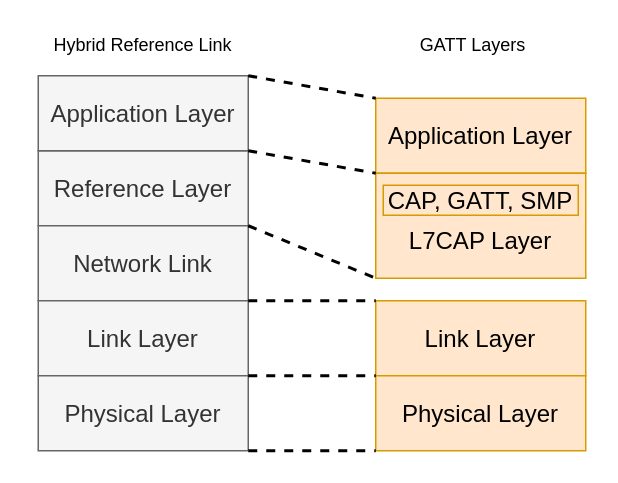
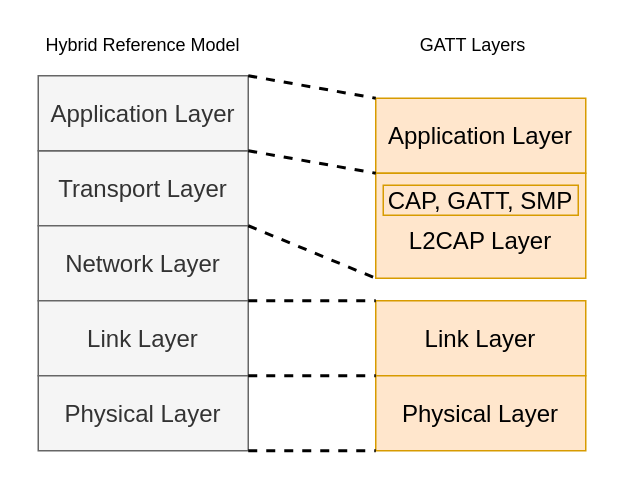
- <mxCell id="11" value="Hybrid Reference Link" style="text;html=1;strokeColor=none;fillColor=none;align=center;verticalAlign=middle;whiteSpace=wrap;rounded=0;" vertex="1" parent="1"><mxGeometry x="20" y="20" width="150" height="20" as="geometry" /></mxCell>
+ <mxCell id="11" value="Hybrid Reference Model" style="text;html=1;strokeColor=none;fillColor=none;align=center;verticalAlign=middle;whiteSpace=wrap;rounded=0;" vertex="1" parent="1"><mxGeometry x="20" y="20" width="150" height="20" as="geometry" /></mxCell>
- <mxCell id="6" value="&lt;span style=&quot;font-size: 16px&quot;&gt;Reference Layer&lt;/span&gt;" style="rounded=0;whiteSpace=wrap;html=1;fillColor=#f5f5f5;strokeColor=#666666;fontColor=#333333;" vertex="1" parent="1"><mxGeometry x="25" y="100" width="140" height="50" as="geometry" /></mxCell>
+ <mxCell id="6" value="&lt;span style=&quot;font-size: 16px&quot;&gt;Transport Layer&lt;/span&gt;" style="rounded=0;whiteSpace=wrap;html=1;fillColor=#f5f5f5;strokeColor=#666666;fontColor=#333333;" vertex="1" parent="1"><mxGeometry x="25" y="100" width="140" height="50" as="geometry" /></mxCell>
- <mxCell id="3" value="&lt;span style=&quot;font-size: 16px&quot;&gt;&lt;br&gt;L7CAP Layer&lt;/span&gt;" style="rounded=0;whiteSpace=wrap;html=1;fillColor=#ffe6cc;strokeColor=#d79b00;" parent="1" vertex="1"><mxGeometry x="250" y="115" width="140" height="70" as="geometry" /></mxCell>
+ <mxCell id="3" value="&lt;span style=&quot;font-size: 16px&quot;&gt;&lt;br&gt;L2CAP Layer&lt;/span&gt;" style="rounded=0;whiteSpace=wrap;html=1;fillColor=#ffe6cc;strokeColor=#d79b00;" parent="1" vertex="1"><mxGeometry x="250" y="115" width="140" height="70" as="geometry" /></mxCell>
- <mxCell id="7" value="&lt;span style=&quot;font-size: 16px&quot;&gt;Network Link&lt;/span&gt;" style="rounded=0;whiteSpace=wrap;html=1;fillColor=#f5f5f5;strokeColor=#666666;fontColor=#333333;" vertex="1" parent="1"><mxGeometry x="25" y="150" width="140" height="50" as="geometry" /></mxCell>
+ <mxCell id="7" value="&lt;span style=&quot;font-size: 16px&quot;&gt;Network Layer&lt;/span&gt;" style="rounded=0;whiteSpace=wrap;html=1;fillColor=#f5f5f5;strokeColor=#666666;fontColor=#333333;" vertex="1" parent="1"><mxGeometry x="25" y="150" width="140" height="50" as="geometry" /></mxCell>
